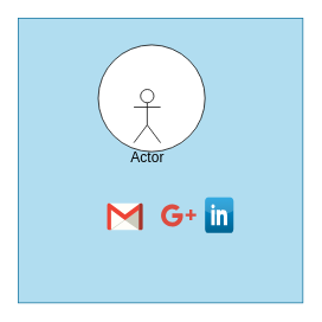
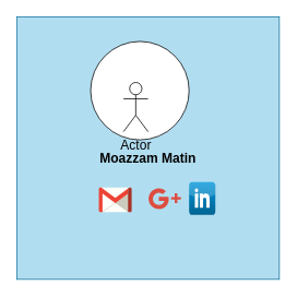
+ <mxCell id="4" value="&lt;font style=&quot;font-size: 16px;&quot;&gt;&lt;b&gt;Moazzam Matin&lt;/b&gt;&lt;/font&gt;" style="text;html=1;strokeColor=none;fillColor=none;align=center;verticalAlign=middle;whiteSpace=wrap;rounded=0;" vertex="1" parent="1"><mxGeometry x="80" y="177" width="200" height="30" as="geometry" /></mxCell>
